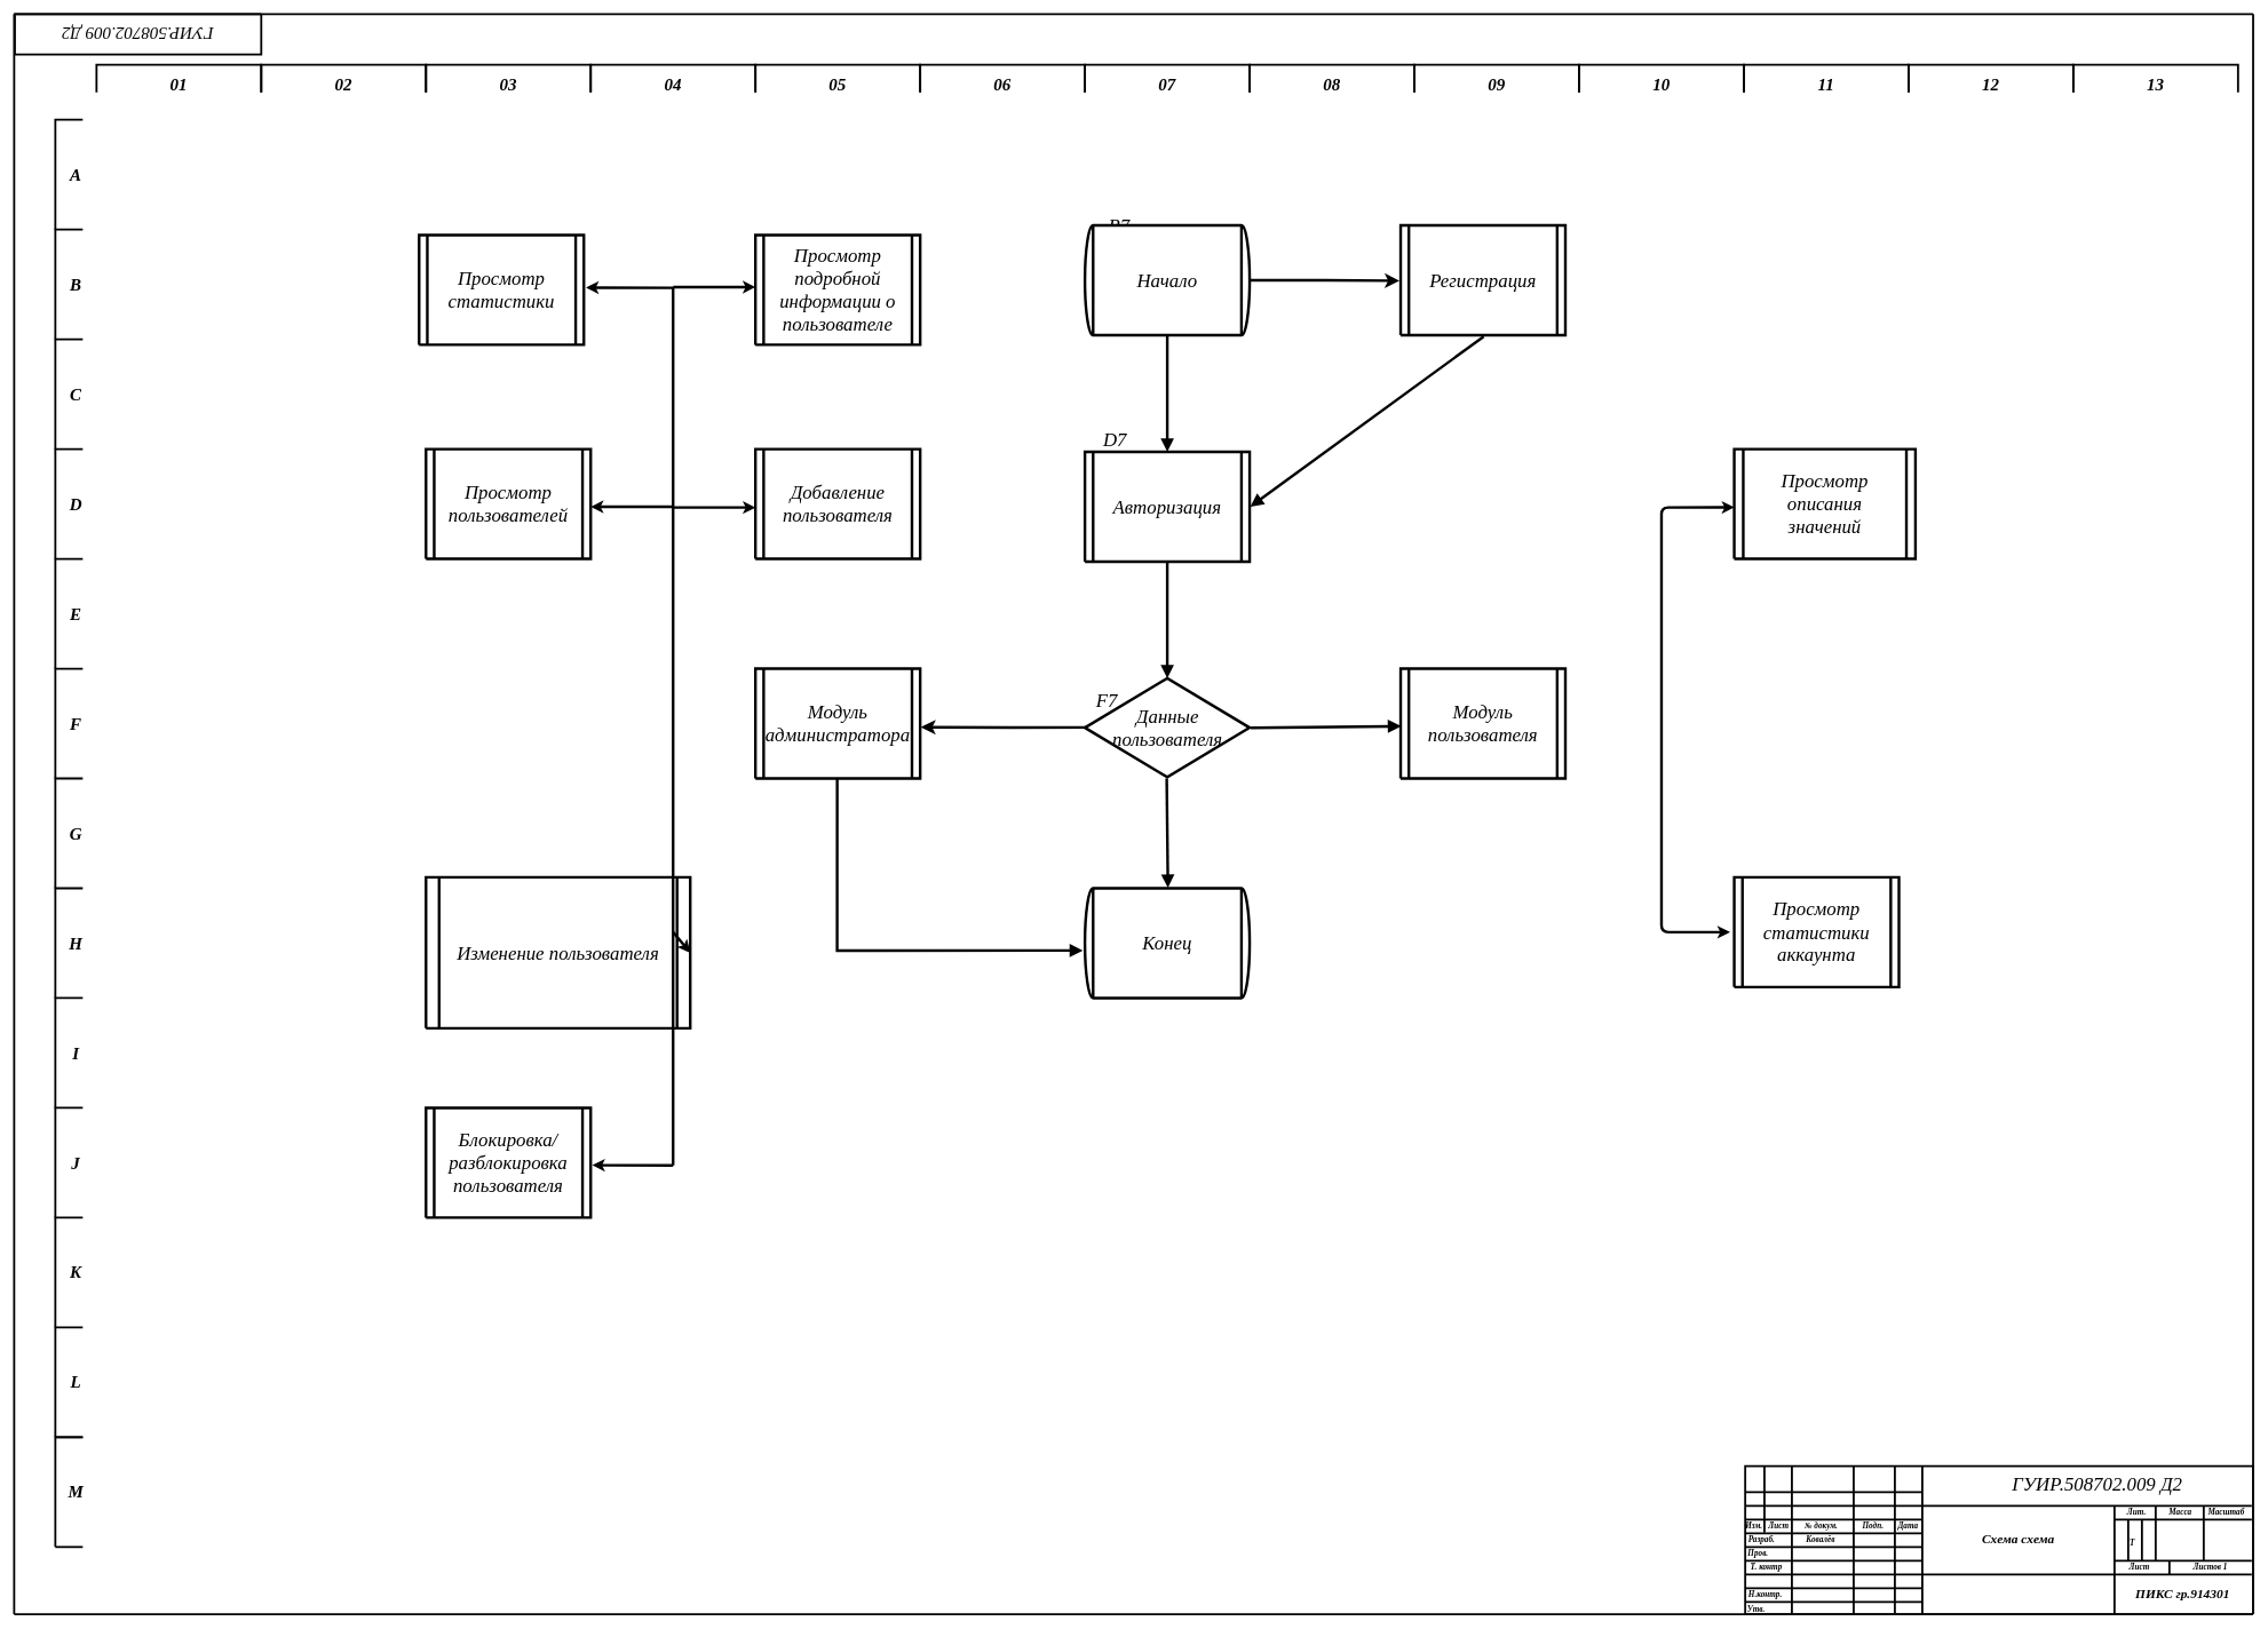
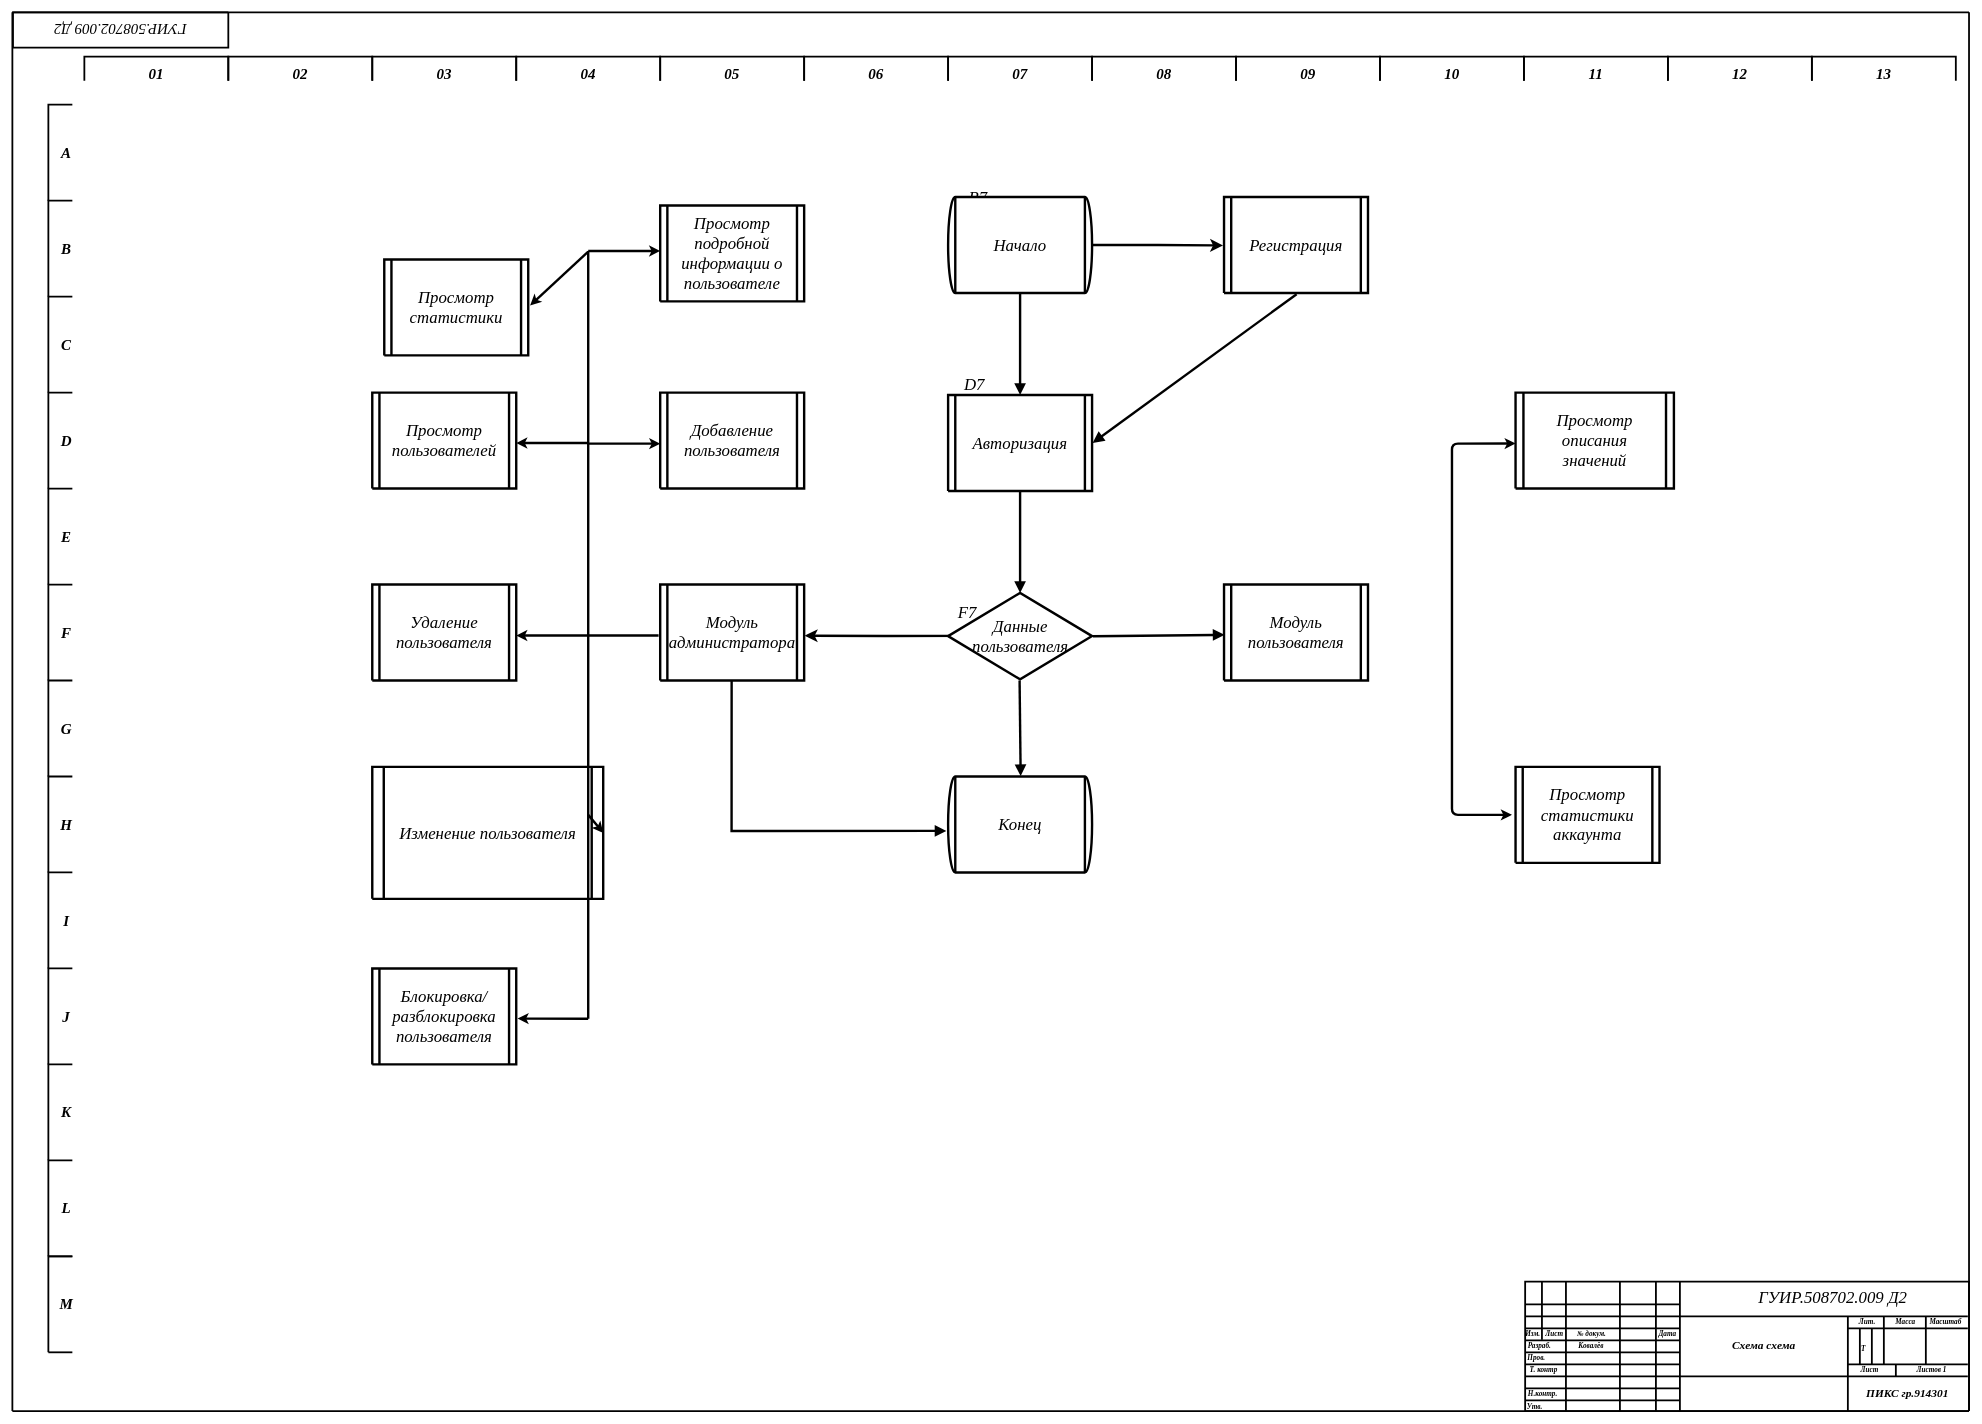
- <mxCell id="124" value="&lt;font style=&quot;font-size: 28px ; font-family: &amp;#34;gost common&amp;#34; ; color: #000000 ; direction: ltr ; letter-spacing: 0px ; line-height: 120% ; opacity: 1&quot;&gt;&lt;i&gt;Просмотр статистики&lt;br&gt;&lt;/i&gt;&lt;/font&gt;" style="verticalAlign=middle;align=center;vsdxID=417;fillColor=#ffffff;gradientColor=none;shape=stencil(nZLdDoMgDIWfpreGtVsyr517DxNxkDEwyP7efpBmP2JcjHfn0K8lpwBUDarpJaAYgndneddtUEAHQNRWSa9DVEA1UNU5L0/eXW3Lvm8SmdTF3dKEB/eJ1IHiyW4j2B8ZNdr+oO/iKvgPuhLMro/im7HTxvCKPvW5BWyLcr881oQesePJ5a4QuHz0FJ/Pl2WLIn/veMR/heoX);strokeColor=#000000;strokeWidth=4;spacingTop=-1;spacingBottom=-1;spacingLeft=-1;spacingRight=-1;labelBackgroundColor=none;rounded=0;html=1;whiteSpace=wrap;" parent="1" vertex="1"><mxGeometry x="610" y="342" width="240" height="160" as="geometry" /></mxCell>
+ <mxCell id="124" value="&lt;font style=&quot;font-size: 28px ; font-family: &amp;#34;gost common&amp;#34; ; color: #000000 ; direction: ltr ; letter-spacing: 0px ; line-height: 120% ; opacity: 1&quot;&gt;&lt;i&gt;Просмотр статистики&lt;br&gt;&lt;/i&gt;&lt;/font&gt;" style="verticalAlign=middle;align=center;vsdxID=417;fillColor=#ffffff;gradientColor=none;shape=stencil(nZLdDoMgDIWfpreGtVsyr517DxNxkDEwyP7efpBmP2JcjHfn0K8lpwBUDarpJaAYgndneddtUEAHQNRWSa9DVEA1UNU5L0/eXW3Lvm8SmdTF3dKEB/eJ1IHiyW4j2B8ZNdr+oO/iKvgPuhLMro/im7HTxvCKPvW5BWyLcr881oQesePJ5a4QuHz0FJ/Pl2WLIn/veMR/heoX);strokeColor=#000000;strokeWidth=4;spacingTop=-1;spacingBottom=-1;spacingLeft=-1;spacingRight=-1;labelBackgroundColor=none;rounded=0;html=1;whiteSpace=wrap;" parent="1" vertex="1"><mxGeometry x="640" y="432" width="240" height="160" as="geometry" /></mxCell>
+ <mxCell id="119" value="&lt;font style=&quot;font-size: 28px ; font-family: &amp;#34;gost common&amp;#34; ; color: #000000 ; direction: ltr ; letter-spacing: 0px ; line-height: 120% ; opacity: 1&quot;&gt;&lt;i&gt;Удаление пользователя&lt;br&gt;&lt;/i&gt;&lt;/font&gt;" style="verticalAlign=middle;align=center;vsdxID=417;fillColor=#ffffff;gradientColor=none;shape=stencil(nZLdDoMgDIWfpreGtVsyr517DxNxkDEwyP7efpBmP2JcjHfn0K8lpwBUDarpJaAYgndneddtUEAHQNRWSa9DVEA1UNU5L0/eXW3Lvm8SmdTF3dKEB/eJ1IHiyW4j2B8ZNdr+oO/iKvgPuhLMro/im7HTxvCKPvW5BWyLcr881oQesePJ5a4QuHz0FJ/Pl2WLIn/veMR/heoX);strokeColor=#000000;strokeWidth=4;spacingTop=-1;spacingBottom=-1;spacingLeft=-1;spacingRight=-1;labelBackgroundColor=none;rounded=0;html=1;whiteSpace=wrap;" parent="1" vertex="1"><mxGeometry x="620" y="974" width="240" height="160" as="geometry" /></mxCell>
+ <mxCell id="125" value="" style="endArrow=classic;html=1;strokeWidth=4;exitX=-0.011;exitY=0.531;exitDx=0;exitDy=0;exitPerimeter=0;entryX=1;entryY=0.531;entryDx=0;entryDy=0;entryPerimeter=0;" parent="1" source="114" target="119" edge="1"><mxGeometry width="50" height="50" relative="1" as="geometry"><mxPoint x="1030" y="1048" as="sourcePoint" /><mxPoint x="1000" y="918" as="targetPoint" /></mxGeometry></mxCell>
- <mxCell id="34" value="&lt;font style=&quot;font-size:12px;font-family:GOST Common;color:#000000;direction:ltr;letter-spacing:0px;line-height:120%;opacity:1&quot;&gt;&lt;i&gt;&lt;b&gt;Подп.&lt;br/&gt;&lt;/b&gt;&lt;/i&gt;&lt;/font&gt;" style="verticalAlign=middle;align=center;vsdxID=115;fillColor=none;gradientColor=none;shape=stencil(nZBLDoAgDERP0z3SIyjew0SURgSD+Lu9kMZoXLhwN9O+tukAlrNpJg1SzDH4QW/URgNYgZTkjA4UkwJUgGXng+6DX1zLfmoymdXo17xh5zmRJ6Q42BWCfc2oJfdAr+Yv+AP9Cb7OJ3H/2JG1HNGz/84klThPVCc=);strokeColor=none;strokeWidth=3;labelBackgroundColor=none;rounded=0;html=1;whiteSpace=wrap;" parent="1" vertex="1"><mxGeometry x="2706" y="2214" width="45" height="19" as="geometry" /></mxCell>
